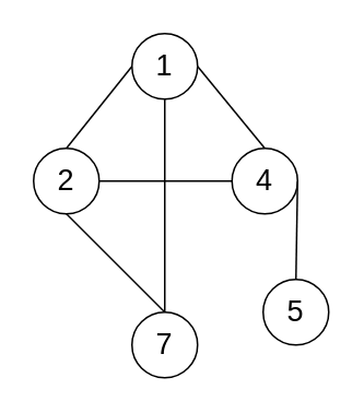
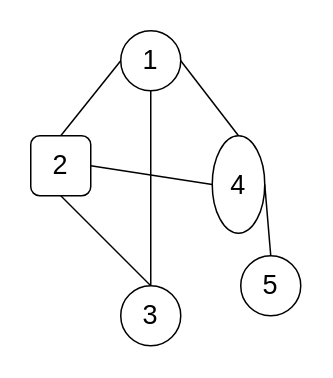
- <mxCell id="3" value="&lt;font style=&quot;font-size: 18px&quot;&gt;2&lt;/font&gt;" style="ellipse;whiteSpace=wrap;html=1;aspect=fixed;" vertex="1" parent="1"><mxGeometry x="20" y="90" width="40" height="40" as="geometry" /></mxCell>
+ <mxCell id="3" value="&lt;font style=&quot;font-size: 18px&quot;&gt;2&lt;/font&gt;" style="whiteSpace=wrap;html=1;aspect=fixed;rounded=1;" vertex="1" parent="1"><mxGeometry x="20" y="90" width="40" height="40" as="geometry" /></mxCell>
- <mxCell id="4" value="&lt;font style=&quot;font-size: 18px&quot;&gt;4&lt;/font&gt;" style="ellipse;whiteSpace=wrap;html=1;aspect=fixed;" vertex="1" parent="1"><mxGeometry x="141" y="90" width="40" height="40" as="geometry" /></mxCell>
+ <mxCell id="4" value="&lt;font style=&quot;font-size: 18px&quot;&gt;4&lt;/font&gt;" style="ellipse;whiteSpace=wrap;html=1;aspect=fixed;" vertex="1" parent="1"><mxGeometry x="141" y="90" width="35" height="65" as="geometry" /></mxCell>
- <mxCell id="6" value="&lt;font style=&quot;font-size: 18px&quot;&gt;7&lt;/font&gt;" style="ellipse;whiteSpace=wrap;html=1;aspect=fixed;" vertex="1" parent="1"><mxGeometry x="80" y="190" width="40" height="40" as="geometry" /></mxCell>
+ <mxCell id="6" value="&lt;font style=&quot;font-size: 18px&quot;&gt;3&lt;/font&gt;" style="ellipse;whiteSpace=wrap;html=1;aspect=fixed;" vertex="1" parent="1"><mxGeometry x="80" y="190" width="40" height="40" as="geometry" /></mxCell>
